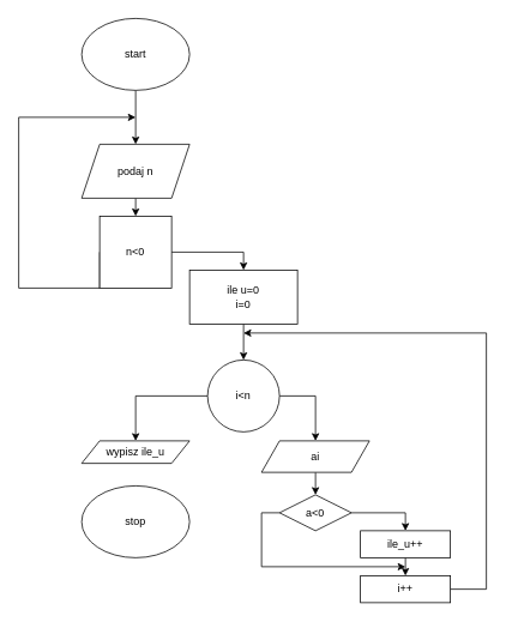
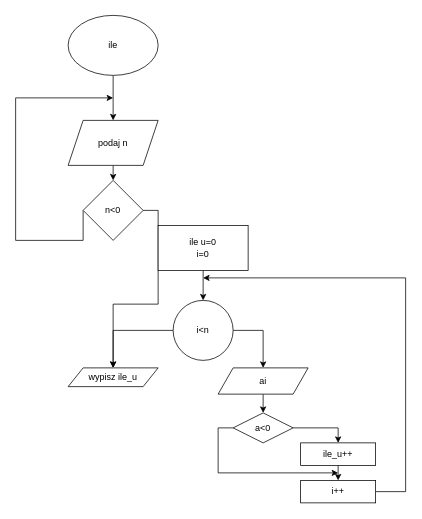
- <mxCell id="3" value="start" style="ellipse;whiteSpace=wrap;html=1;" parent="1" vertex="1"><mxGeometry x="90" y="20" width="120" height="80" as="geometry" /></mxCell>
+ <mxCell id="3" value="ile" style="ellipse;whiteSpace=wrap;html=1;" parent="1" vertex="1"><mxGeometry x="90" y="20" width="120" height="80" as="geometry" /></mxCell>
- <mxCell id="8" value="n&amp;lt;0" style="whiteSpace=wrap;html=1;rounded=0;" parent="1" vertex="1"><mxGeometry x="110" y="240" width="80" height="80" as="geometry" /></mxCell>
+ <mxCell id="8" value="n&amp;lt;0" style="rhombus;whiteSpace=wrap;html=1;" parent="1" vertex="1"><mxGeometry x="110" y="240" width="80" height="80" as="geometry" /></mxCell>
- <mxCell id="7" style="edgeStyle=orthogonalEdgeStyle;rounded=0;orthogonalLoop=1;jettySize=auto;html=1;exitX=1;exitY=0.5;exitDx=0;exitDy=0;entryX=0.5;entryY=0;entryDx=0;entryDy=0;" parent="1" source="8" target="10" edge="1"><mxGeometry relative="1" as="geometry" /></mxCell>
+ <mxCell id="7" style="edgeStyle=orthogonalEdgeStyle;rounded=0;orthogonalLoop=1;jettySize=auto;html=1;exitX=1;exitY=0.5;exitDx=0;exitDy=0;" parent="1" source="8" target="21" edge="1"><mxGeometry relative="1" as="geometry" /></mxCell>
- <mxCell id="22" value="stop" style="ellipse;whiteSpace=wrap;html=1;" parent="1" vertex="1"><mxGeometry x="90" y="540" width="120" height="80" as="geometry" /></mxCell>
